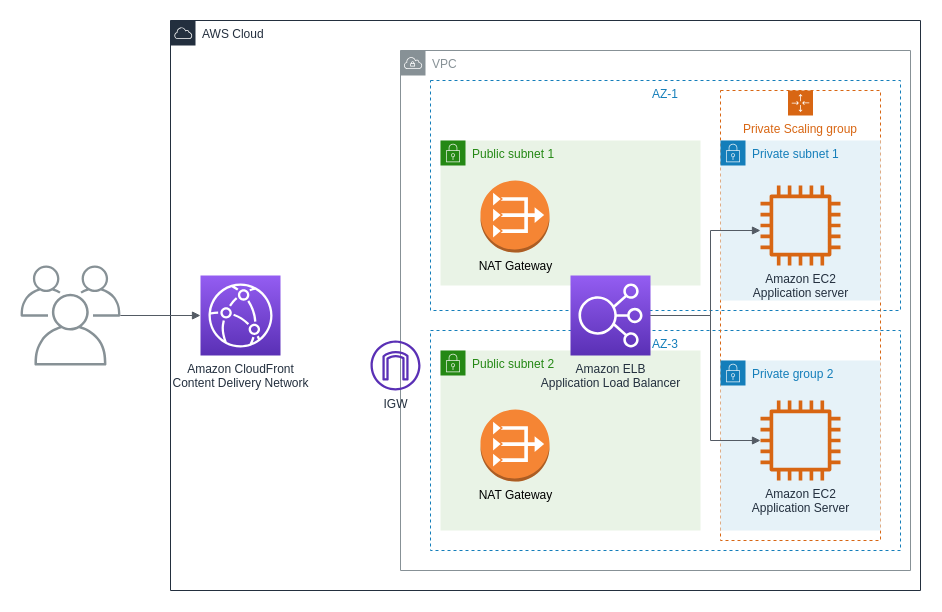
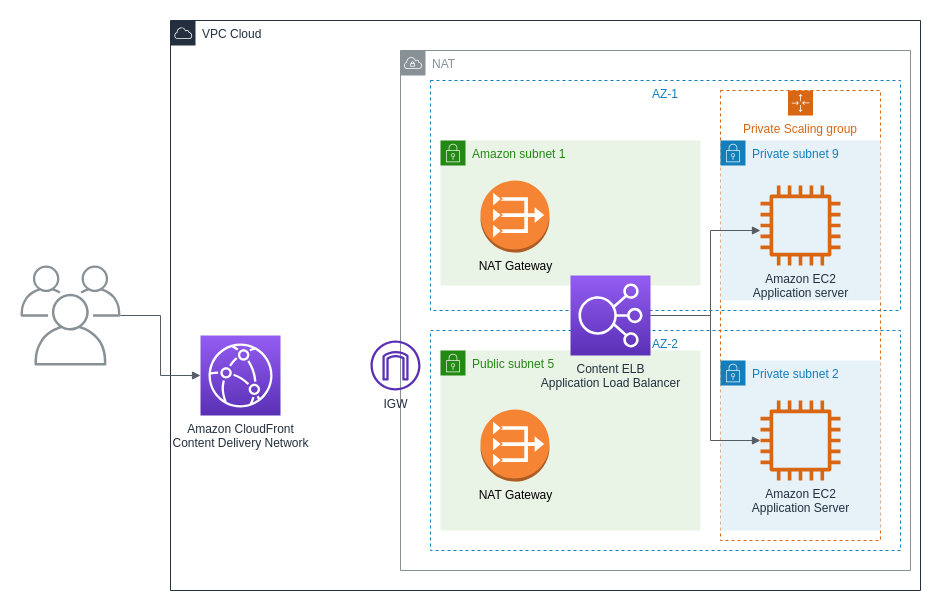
- <mxCell id="2" value="AWS Cloud" style="points=[[0,0],[0.25,0],[0.5,0],[0.75,0],[1,0],[1,0.25],[1,0.5],[1,0.75],[1,1],[0.75,1],[0.5,1],[0.25,1],[0,1],[0,0.75],[0,0.5],[0,0.25]];outlineConnect=0;gradientColor=none;html=1;whiteSpace=wrap;fontSize=12;fontStyle=0;shape=mxgraph.aws4.group;grIcon=mxgraph.aws4.group_aws_cloud;strokeColor=#232F3E;fillColor=none;verticalAlign=top;align=left;spacingLeft=30;fontColor=#232F3E;dashed=0;" vertex="1" parent="1"><mxGeometry x="170" y="20" width="750" height="570" as="geometry" /></mxCell>
+ <mxCell id="2" value="VPC Cloud" style="points=[[0,0],[0.25,0],[0.5,0],[0.75,0],[1,0],[1,0.25],[1,0.5],[1,0.75],[1,1],[0.75,1],[0.5,1],[0.25,1],[0,1],[0,0.75],[0,0.5],[0,0.25]];outlineConnect=0;gradientColor=none;html=1;whiteSpace=wrap;fontSize=12;fontStyle=0;shape=mxgraph.aws4.group;grIcon=mxgraph.aws4.group_aws_cloud;strokeColor=#232F3E;fillColor=none;verticalAlign=top;align=left;spacingLeft=30;fontColor=#232F3E;dashed=0;" vertex="1" parent="1"><mxGeometry x="170" y="20" width="750" height="570" as="geometry" /></mxCell>
- <mxCell id="3" value="VPC" style="outlineConnect=0;gradientColor=none;html=1;whiteSpace=wrap;fontSize=12;fontStyle=0;shape=mxgraph.aws4.group;grIcon=mxgraph.aws4.group_vpc;strokeColor=#879196;fillColor=none;verticalAlign=top;align=left;spacingLeft=30;fontColor=#879196;dashed=0;" vertex="1" parent="1"><mxGeometry x="400" y="50" width="510" height="520" as="geometry" /></mxCell>
+ <mxCell id="3" value="NAT" style="outlineConnect=0;gradientColor=none;html=1;whiteSpace=wrap;fontSize=12;fontStyle=0;shape=mxgraph.aws4.group;grIcon=mxgraph.aws4.group_vpc;strokeColor=#879196;fillColor=none;verticalAlign=top;align=left;spacingLeft=30;fontColor=#879196;dashed=0;" vertex="1" parent="1"><mxGeometry x="400" y="50" width="510" height="520" as="geometry" /></mxCell>
- <mxCell id="12" value="Public subnet 1" style="points=[[0,0],[0.25,0],[0.5,0],[0.75,0],[1,0],[1,0.25],[1,0.5],[1,0.75],[1,1],[0.75,1],[0.5,1],[0.25,1],[0,1],[0,0.75],[0,0.5],[0,0.25]];outlineConnect=0;gradientColor=none;html=1;whiteSpace=wrap;fontSize=12;fontStyle=0;shape=mxgraph.aws4.group;grIcon=mxgraph.aws4.group_security_group;grStroke=0;strokeColor=#248814;fillColor=#E9F3E6;verticalAlign=top;align=left;spacingLeft=30;fontColor=#248814;dashed=0;" vertex="1" parent="1"><mxGeometry x="440" y="140" width="260" height="145" as="geometry" /></mxCell>
+ <mxCell id="12" value="Amazon subnet 1" style="points=[[0,0],[0.25,0],[0.5,0],[0.75,0],[1,0],[1,0.25],[1,0.5],[1,0.75],[1,1],[0.75,1],[0.5,1],[0.25,1],[0,1],[0,0.75],[0,0.5],[0,0.25]];outlineConnect=0;gradientColor=none;html=1;whiteSpace=wrap;fontSize=12;fontStyle=0;shape=mxgraph.aws4.group;grIcon=mxgraph.aws4.group_security_group;grStroke=0;strokeColor=#248814;fillColor=#E9F3E6;verticalAlign=top;align=left;spacingLeft=30;fontColor=#248814;dashed=0;" vertex="1" parent="1"><mxGeometry x="440" y="140" width="260" height="145" as="geometry" /></mxCell>
- <mxCell id="8" value="Private subnet 1" style="points=[[0,0],[0.25,0],[0.5,0],[0.75,0],[1,0],[1,0.25],[1,0.5],[1,0.75],[1,1],[0.75,1],[0.5,1],[0.25,1],[0,1],[0,0.75],[0,0.5],[0,0.25]];outlineConnect=0;gradientColor=none;html=1;whiteSpace=wrap;fontSize=12;fontStyle=0;shape=mxgraph.aws4.group;grIcon=mxgraph.aws4.group_security_group;grStroke=0;strokeColor=#147EBA;fillColor=#E6F2F8;verticalAlign=top;align=left;spacingLeft=30;fontColor=#147EBA;dashed=0;" vertex="1" parent="1"><mxGeometry x="720" y="140" width="160" height="160" as="geometry" /></mxCell>
+ <mxCell id="8" value="Private subnet 9" style="points=[[0,0],[0.25,0],[0.5,0],[0.75,0],[1,0],[1,0.25],[1,0.5],[1,0.75],[1,1],[0.75,1],[0.5,1],[0.25,1],[0,1],[0,0.75],[0,0.5],[0,0.25]];outlineConnect=0;gradientColor=none;html=1;whiteSpace=wrap;fontSize=12;fontStyle=0;shape=mxgraph.aws4.group;grIcon=mxgraph.aws4.group_security_group;grStroke=0;strokeColor=#147EBA;fillColor=#E6F2F8;verticalAlign=top;align=left;spacingLeft=30;fontColor=#147EBA;dashed=0;" vertex="1" parent="1"><mxGeometry x="720" y="140" width="160" height="160" as="geometry" /></mxCell>
- <mxCell id="9" value="Amazon CloudFront&lt;br&gt;Content Delivery Network" style="outlineConnect=0;fontColor=#232F3E;gradientColor=#945DF2;gradientDirection=north;fillColor=#5A30B5;strokeColor=#ffffff;dashed=0;verticalLabelPosition=bottom;verticalAlign=top;align=center;html=1;fontSize=12;fontStyle=0;aspect=fixed;shape=mxgraph.aws4.resourceIcon;resIcon=mxgraph.aws4.cloudfront;" vertex="1" parent="1"><mxGeometry x="200" y="275" width="80" height="80" as="geometry" /></mxCell>
+ <mxCell id="9" value="Amazon CloudFront&lt;br&gt;Content Delivery Network" style="outlineConnect=0;fontColor=#232F3E;gradientColor=#945DF2;gradientDirection=north;fillColor=#5A30B5;strokeColor=#ffffff;dashed=0;verticalLabelPosition=bottom;verticalAlign=top;align=center;html=1;fontSize=12;fontStyle=0;aspect=fixed;shape=mxgraph.aws4.resourceIcon;resIcon=mxgraph.aws4.cloudfront;" vertex="1" parent="1"><mxGeometry x="200" y="335" width="80" height="80" as="geometry" /></mxCell>
- <mxCell id="4" value="AZ-3" style="fillColor=none;strokeColor=#147EBA;dashed=1;verticalAlign=top;fontStyle=0;fontColor=#147EBA;" vertex="1" parent="1"><mxGeometry x="430" y="330" width="470" height="220" as="geometry" /></mxCell>
+ <mxCell id="4" value="AZ-2" style="fillColor=none;strokeColor=#147EBA;dashed=1;verticalAlign=top;fontStyle=0;fontColor=#147EBA;" vertex="1" parent="1"><mxGeometry x="430" y="330" width="470" height="220" as="geometry" /></mxCell>
- <mxCell id="13" value="Public subnet 2" style="points=[[0,0],[0.25,0],[0.5,0],[0.75,0],[1,0],[1,0.25],[1,0.5],[1,0.75],[1,1],[0.75,1],[0.5,1],[0.25,1],[0,1],[0,0.75],[0,0.5],[0,0.25]];outlineConnect=0;gradientColor=none;html=1;whiteSpace=wrap;fontSize=12;fontStyle=0;shape=mxgraph.aws4.group;grIcon=mxgraph.aws4.group_security_group;grStroke=0;strokeColor=#248814;fillColor=#E9F3E6;verticalAlign=top;align=left;spacingLeft=30;fontColor=#248814;dashed=0;" vertex="1" parent="1"><mxGeometry x="440" y="350" width="260" height="180" as="geometry" /></mxCell>
+ <mxCell id="13" value="Public subnet 5" style="points=[[0,0],[0.25,0],[0.5,0],[0.75,0],[1,0],[1,0.25],[1,0.5],[1,0.75],[1,1],[0.75,1],[0.5,1],[0.25,1],[0,1],[0,0.75],[0,0.5],[0,0.25]];outlineConnect=0;gradientColor=none;html=1;whiteSpace=wrap;fontSize=12;fontStyle=0;shape=mxgraph.aws4.group;grIcon=mxgraph.aws4.group_security_group;grStroke=0;strokeColor=#248814;fillColor=#E9F3E6;verticalAlign=top;align=left;spacingLeft=30;fontColor=#248814;dashed=0;" vertex="1" parent="1"><mxGeometry x="440" y="350" width="260" height="180" as="geometry" /></mxCell>
- <mxCell id="6" value="Private group 2" style="points=[[0,0],[0.25,0],[0.5,0],[0.75,0],[1,0],[1,0.25],[1,0.5],[1,0.75],[1,1],[0.75,1],[0.5,1],[0.25,1],[0,1],[0,0.75],[0,0.5],[0,0.25]];outlineConnect=0;gradientColor=none;html=1;whiteSpace=wrap;fontSize=12;fontStyle=0;shape=mxgraph.aws4.group;grIcon=mxgraph.aws4.group_security_group;grStroke=0;strokeColor=#147EBA;fillColor=#E6F2F8;verticalAlign=top;align=left;spacingLeft=30;fontColor=#147EBA;dashed=0;" vertex="1" parent="1"><mxGeometry x="720" y="360" width="160" height="170" as="geometry" /></mxCell>
+ <mxCell id="6" value="Private subnet 2" style="points=[[0,0],[0.25,0],[0.5,0],[0.75,0],[1,0],[1,0.25],[1,0.5],[1,0.75],[1,1],[0.75,1],[0.5,1],[0.25,1],[0,1],[0,0.75],[0,0.5],[0,0.25]];outlineConnect=0;gradientColor=none;html=1;whiteSpace=wrap;fontSize=12;fontStyle=0;shape=mxgraph.aws4.group;grIcon=mxgraph.aws4.group_security_group;grStroke=0;strokeColor=#147EBA;fillColor=#E6F2F8;verticalAlign=top;align=left;spacingLeft=30;fontColor=#147EBA;dashed=0;" vertex="1" parent="1"><mxGeometry x="720" y="360" width="160" height="170" as="geometry" /></mxCell>
- <mxCell id="14" value="Amazon ELB&lt;br&gt;Application Load Balancer" style="outlineConnect=0;fontColor=#232F3E;gradientColor=#945DF2;gradientDirection=north;fillColor=#5A30B5;strokeColor=#ffffff;dashed=0;verticalLabelPosition=bottom;verticalAlign=top;align=center;html=1;fontSize=12;fontStyle=0;aspect=fixed;shape=mxgraph.aws4.resourceIcon;resIcon=mxgraph.aws4.elastic_load_balancing;" vertex="1" parent="1"><mxGeometry x="570" y="275" width="80" height="80" as="geometry" /></mxCell>
+ <mxCell id="14" value="Content ELB&lt;br&gt;Application Load Balancer" style="outlineConnect=0;fontColor=#232F3E;gradientColor=#945DF2;gradientDirection=north;fillColor=#5A30B5;strokeColor=#ffffff;dashed=0;verticalLabelPosition=bottom;verticalAlign=top;align=center;html=1;fontSize=12;fontStyle=0;aspect=fixed;shape=mxgraph.aws4.resourceIcon;resIcon=mxgraph.aws4.elastic_load_balancing;" vertex="1" parent="1"><mxGeometry x="570" y="275" width="80" height="80" as="geometry" /></mxCell>
